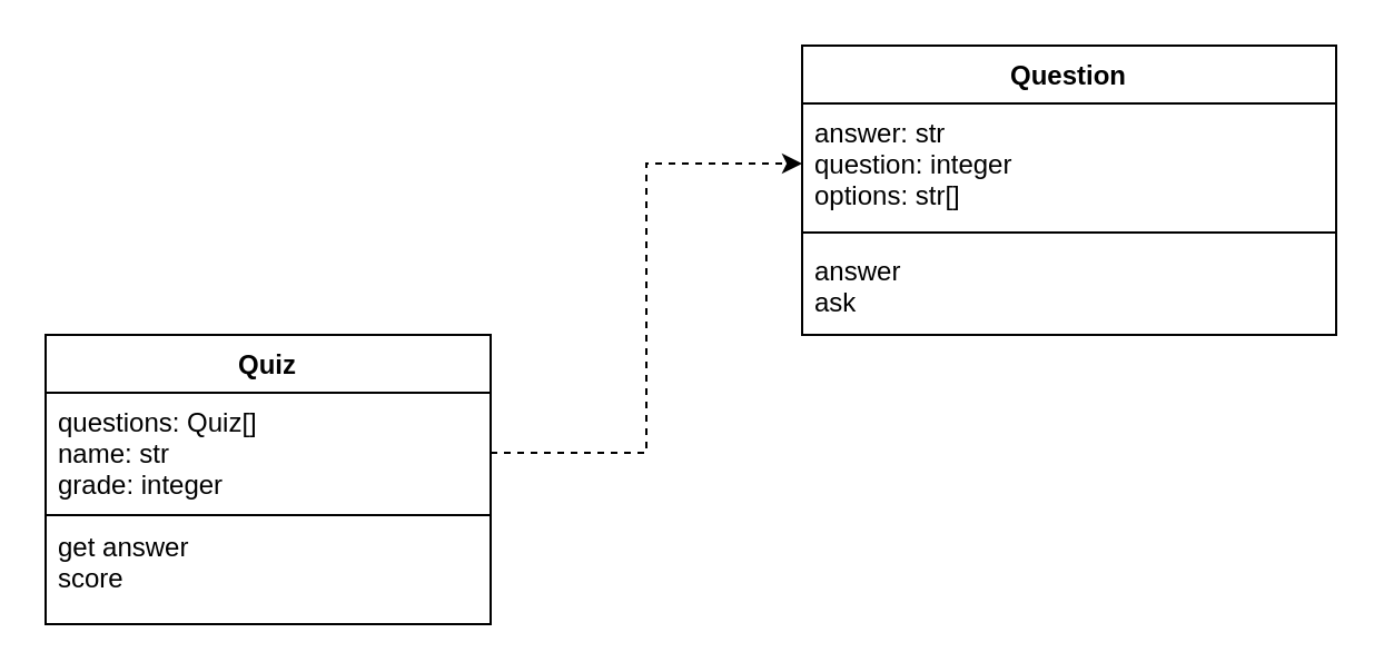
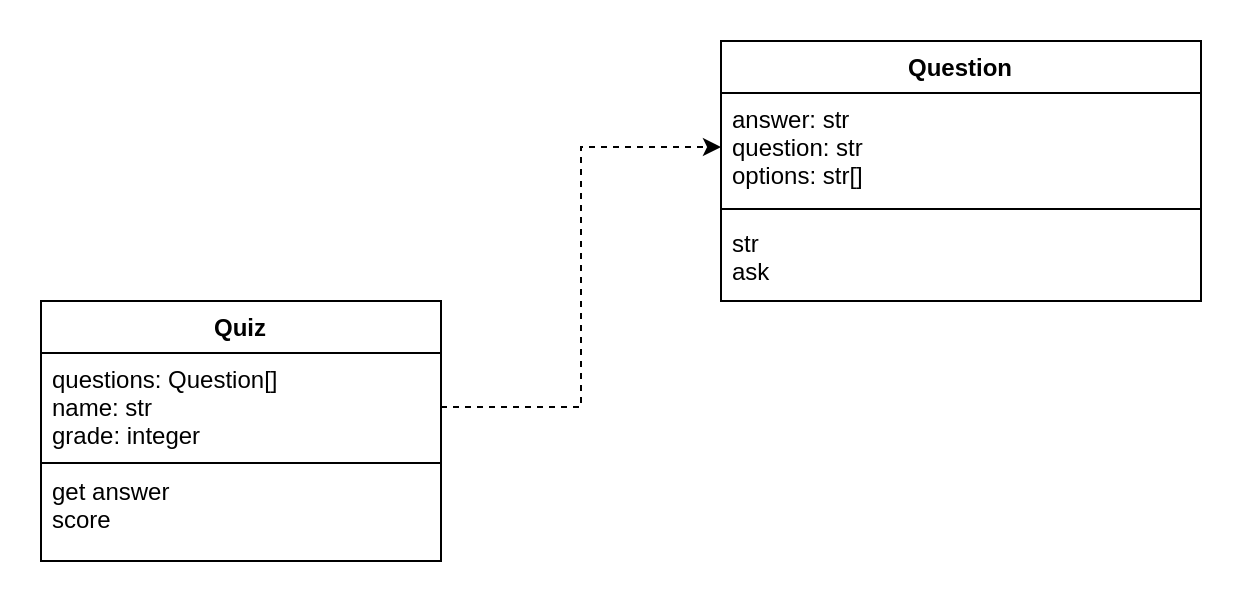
- <mxCell id="3" value="answer: str&#10;question: integer&#10;options: str[]" style="text;strokeColor=none;fillColor=none;align=left;verticalAlign=top;spacingLeft=4;spacingRight=4;overflow=hidden;rotatable=0;points=[[0,0.5],[1,0.5]];portConstraint=eastwest;" vertex="1" parent="2"><mxGeometry y="26" width="240" height="54" as="geometry" /></mxCell>
+ <mxCell id="3" value="answer: str&#10;question: str&#10;options: str[]" style="text;strokeColor=none;fillColor=none;align=left;verticalAlign=top;spacingLeft=4;spacingRight=4;overflow=hidden;rotatable=0;points=[[0,0.5],[1,0.5]];portConstraint=eastwest;" vertex="1" parent="2"><mxGeometry y="26" width="240" height="54" as="geometry" /></mxCell>
- <mxCell id="5" value="answer&#10;ask" style="text;strokeColor=none;fillColor=none;align=left;verticalAlign=top;spacingLeft=4;spacingRight=4;overflow=hidden;rotatable=0;points=[[0,0.5],[1,0.5]];portConstraint=eastwest;" vertex="1" parent="2"><mxGeometry y="88" width="240" height="42" as="geometry" /></mxCell>
+ <mxCell id="5" value="str&#10;ask" style="text;strokeColor=none;fillColor=none;align=left;verticalAlign=top;spacingLeft=4;spacingRight=4;overflow=hidden;rotatable=0;points=[[0,0.5],[1,0.5]];portConstraint=eastwest;" vertex="1" parent="2"><mxGeometry y="88" width="240" height="42" as="geometry" /></mxCell>
- <mxCell id="7" value="questions: Quiz[] &#10;name: str&#10;grade: integer" style="text;strokeColor=none;fillColor=none;align=left;verticalAlign=top;spacingLeft=4;spacingRight=4;overflow=hidden;rotatable=0;points=[[0,0.5],[1,0.5]];portConstraint=eastwest;" vertex="1" parent="6"><mxGeometry y="26" width="200" height="54" as="geometry" /></mxCell>
+ <mxCell id="7" value="questions: Question[] &#10;name: str&#10;grade: integer" style="text;strokeColor=none;fillColor=none;align=left;verticalAlign=top;spacingLeft=4;spacingRight=4;overflow=hidden;rotatable=0;points=[[0,0.5],[1,0.5]];portConstraint=eastwest;" vertex="1" parent="6"><mxGeometry y="26" width="200" height="54" as="geometry" /></mxCell>
